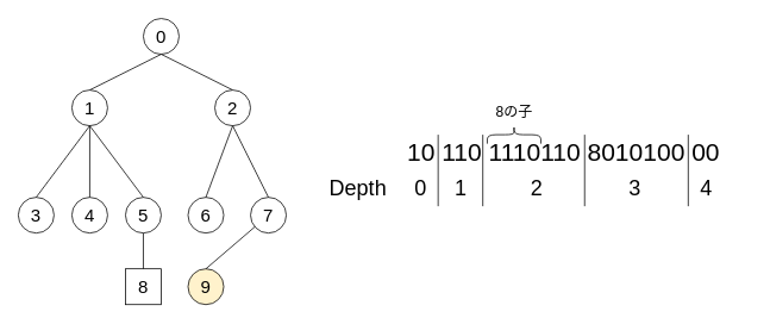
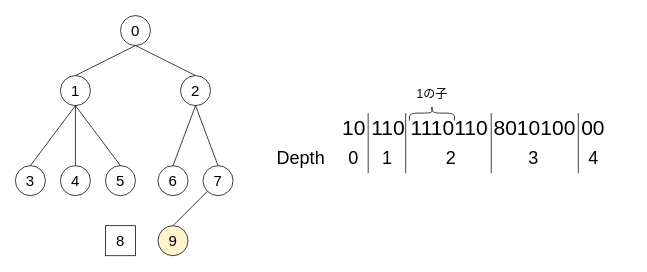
- <mxCell id="33" value="&lt;div&gt;&lt;font style=&quot;font-size: 16px;&quot;&gt;8の子&lt;/font&gt;&lt;/div&gt;" style="text;html=1;align=center;verticalAlign=middle;resizable=0;points=[];autosize=1;strokeColor=none;fillColor=none;" vertex="1" parent="1"><mxGeometry x="545" y="110" width="60" height="30" as="geometry" /></mxCell>
+ <mxCell id="33" value="&lt;div&gt;&lt;font style=&quot;font-size: 16px;&quot;&gt;1の子&lt;/font&gt;&lt;/div&gt;" style="text;html=1;align=center;verticalAlign=middle;resizable=0;points=[];autosize=1;strokeColor=none;fillColor=none;" vertex="1" parent="1"><mxGeometry x="545" y="110" width="60" height="30" as="geometry" /></mxCell>
- <mxCell id="8" value="&lt;font style=&quot;font-size: 20px;&quot;&gt;7&lt;/font&gt;" style="ellipse;whiteSpace=wrap;html=1;aspect=fixed;" parent="1" vertex="1"><mxGeometry x="280" y="220" width="40" height="40" as="geometry" /></mxCell>
+ <mxCell id="8" value="&lt;font style=&quot;font-size: 20px;&quot;&gt;7&lt;/font&gt;" style="ellipse;whiteSpace=wrap;html=1;aspect=fixed;" parent="1" vertex="1"><mxGeometry x="270" y="220" width="40" height="40" as="geometry" /></mxCell>
- <mxCell id="19" value="" style="endArrow=none;html=1;rounded=0;entryX=0.5;entryY=1;entryDx=0;entryDy=0;exitX=0.5;exitY=0;exitDx=0;exitDy=0;" parent="1" source="10" target="4" edge="1"><mxGeometry width="50" height="50" relative="1" as="geometry"><mxPoint x="100" y="330" as="sourcePoint" /><mxPoint x="150" y="280" as="targetPoint" /></mxGeometry></mxCell>
